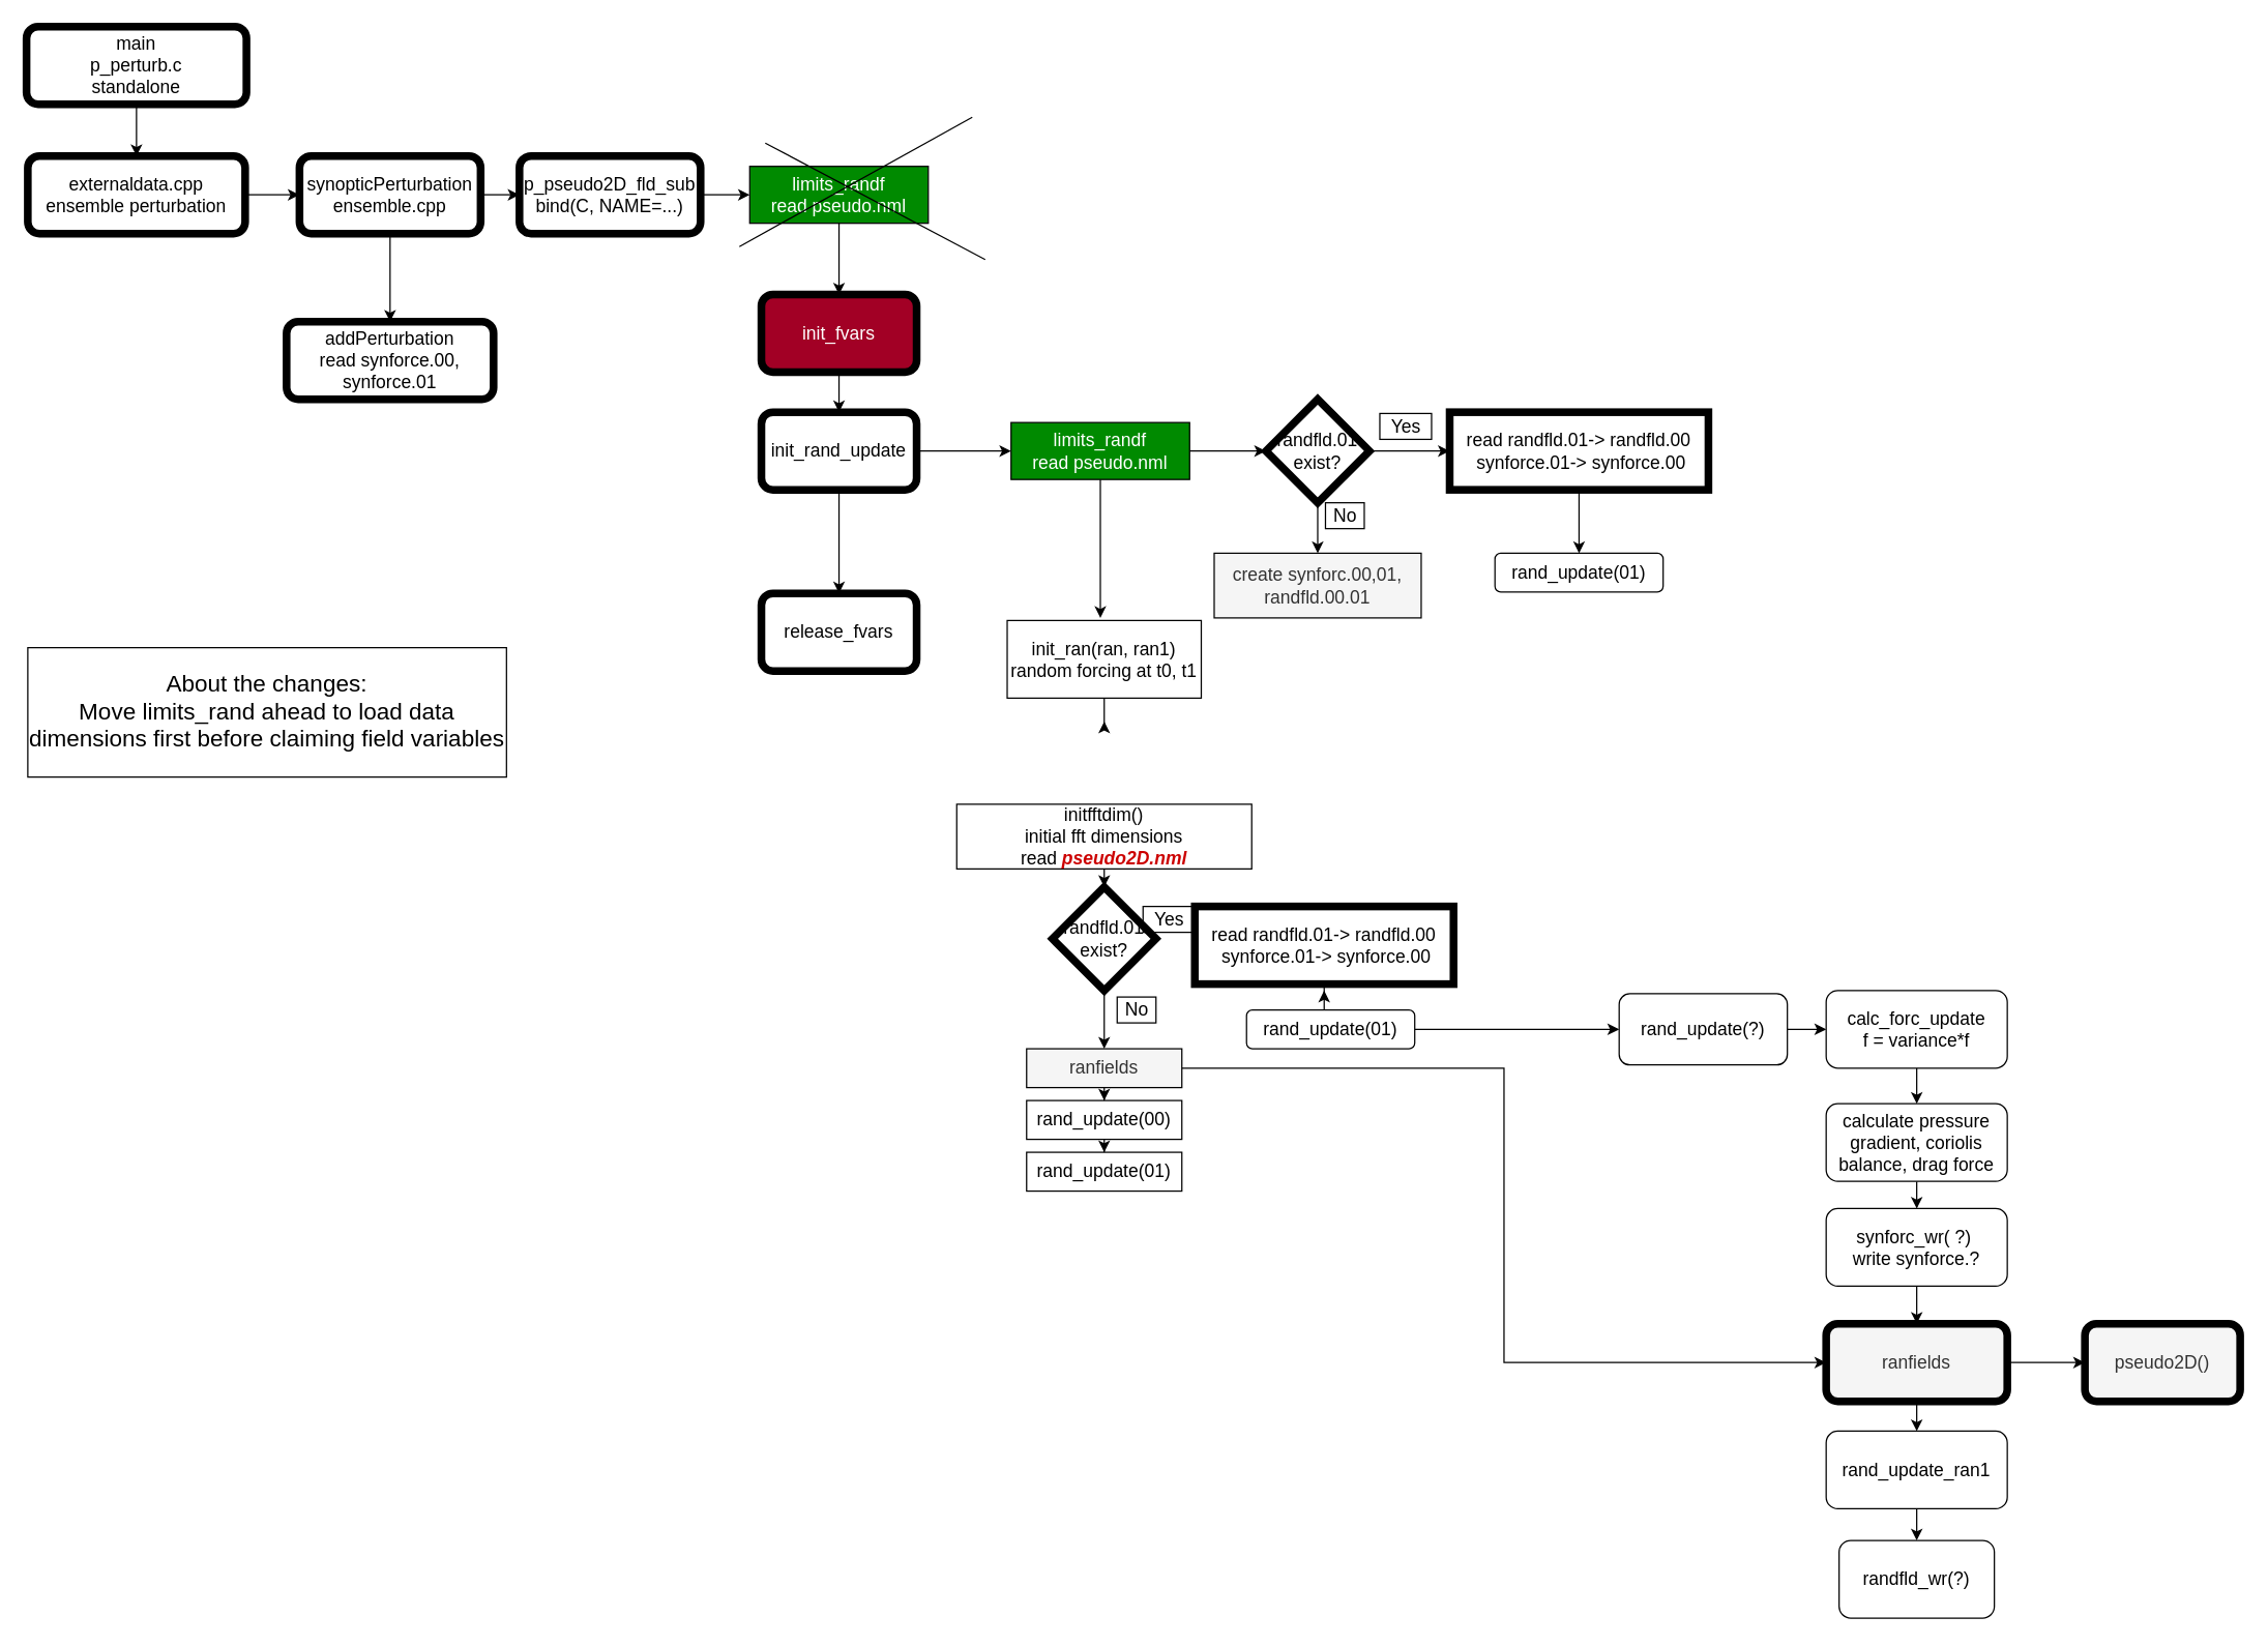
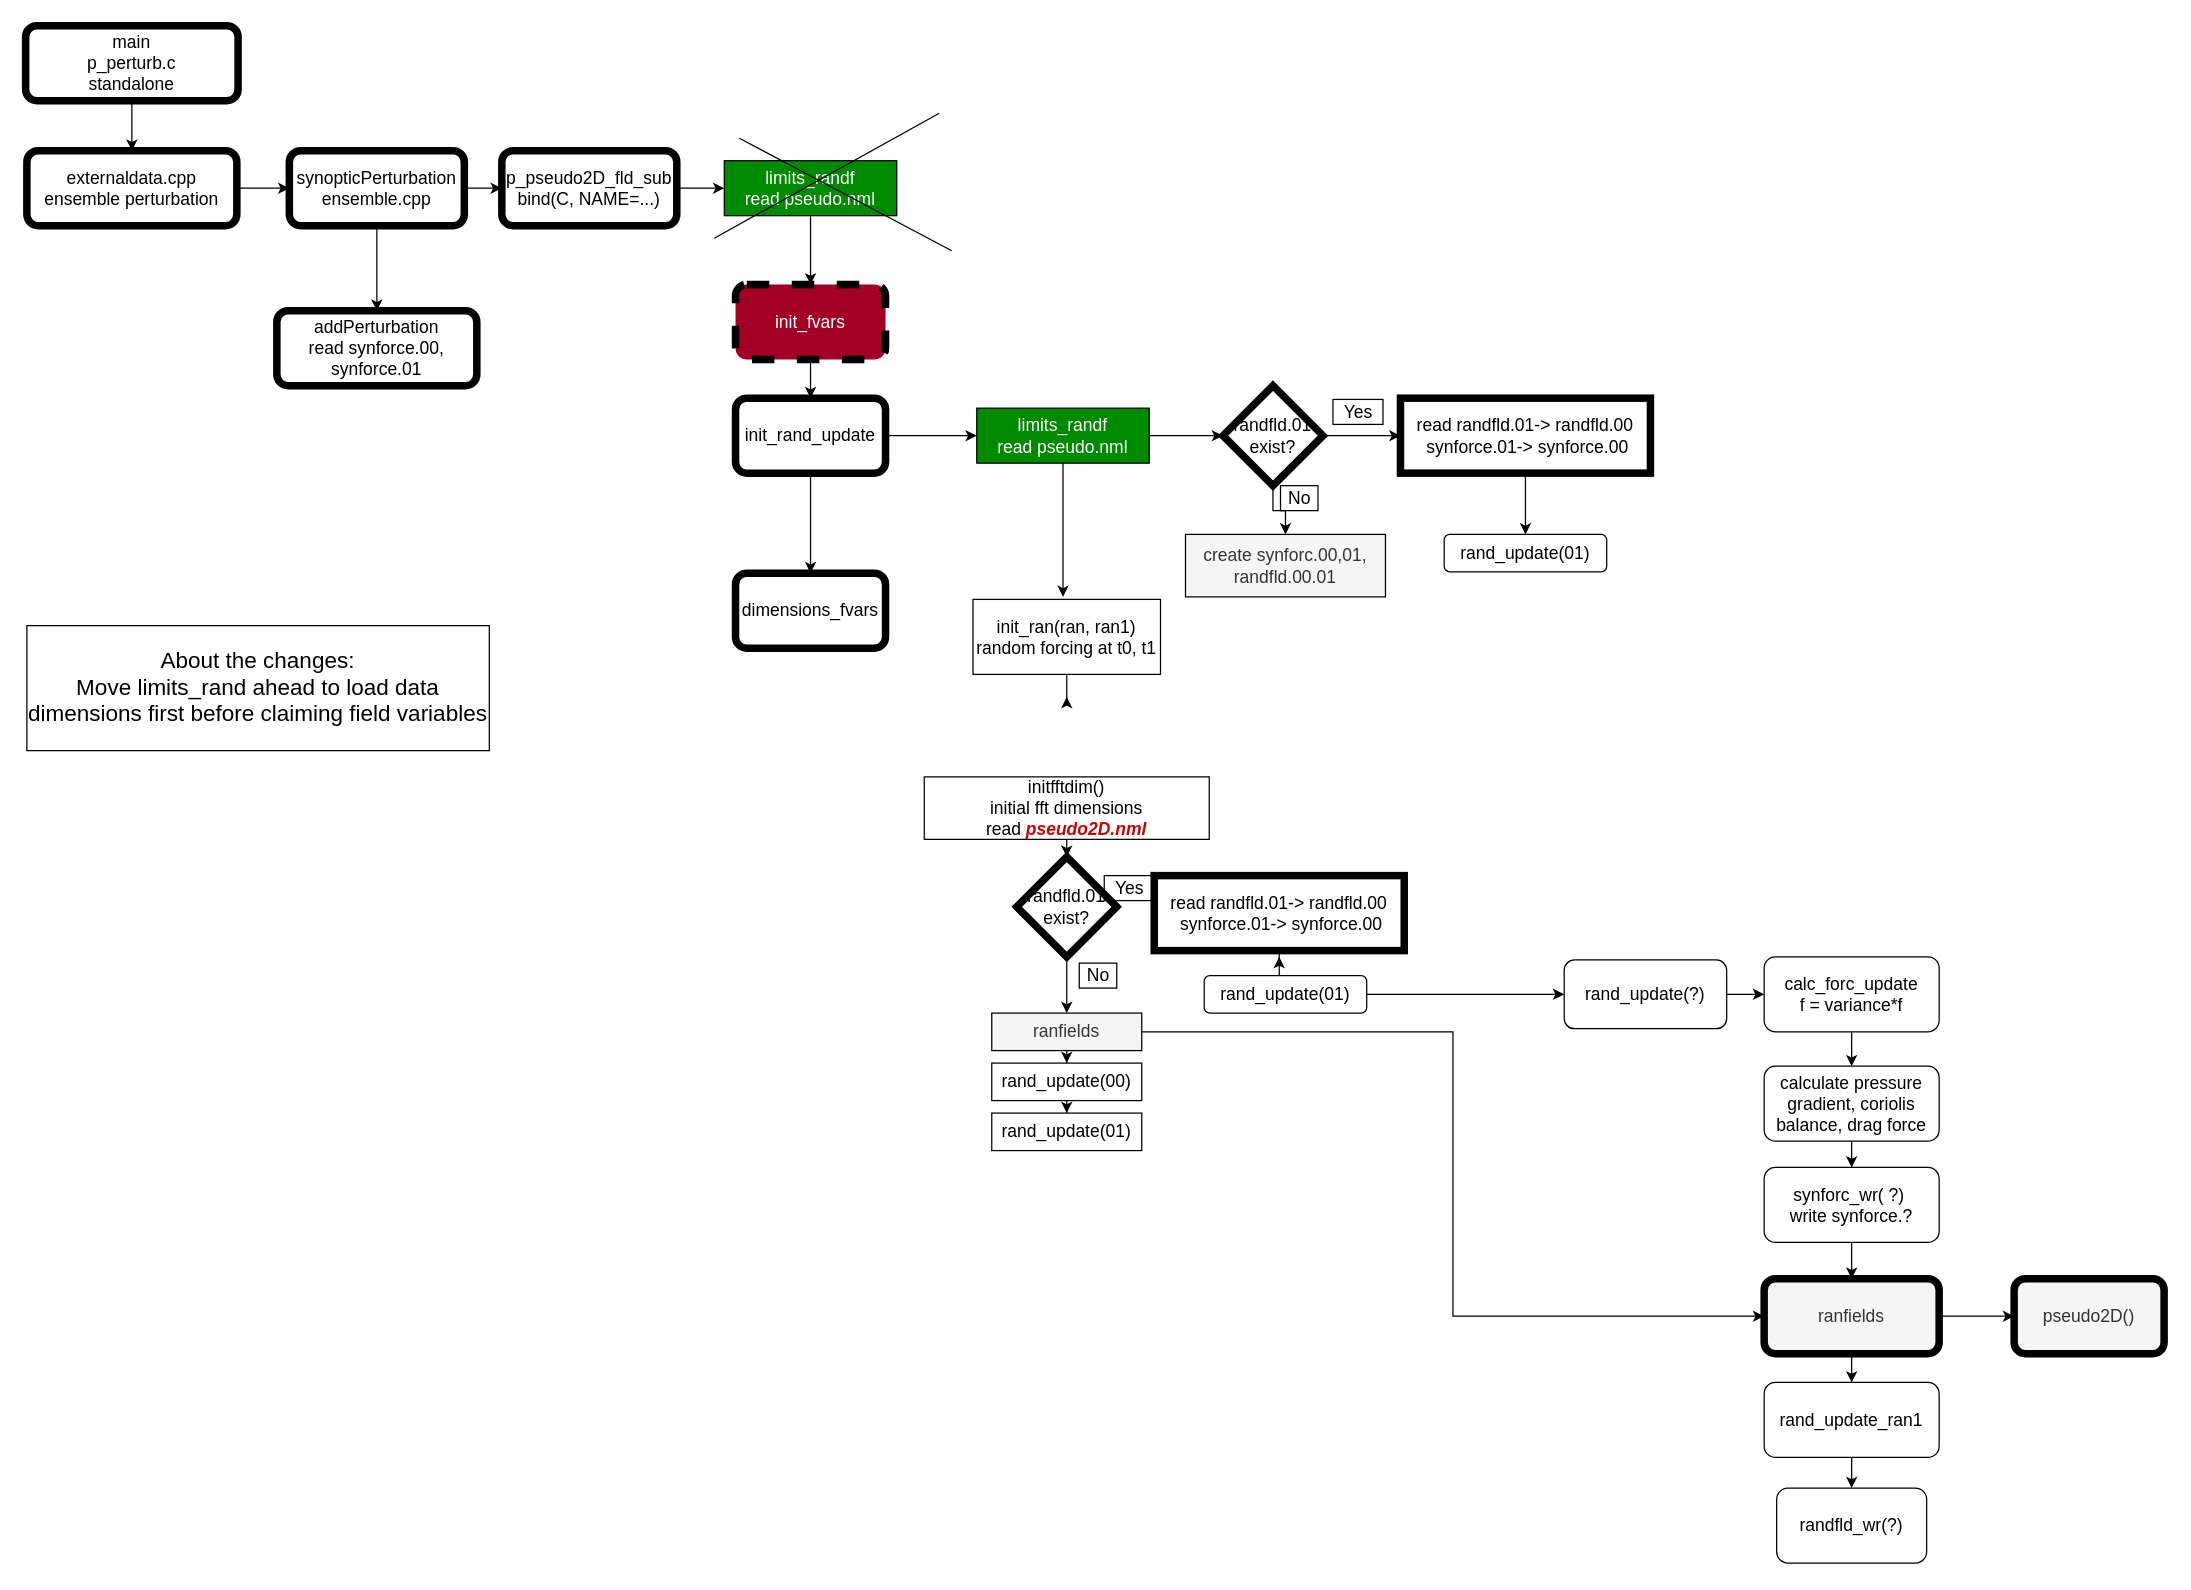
- <mxCell id="41" value="init_fvars" style="rounded=1;whiteSpace=wrap;html=1;strokeWidth=6;fillColor=#a20025;strokeColor=#000000;fontColor=#ffffff;fontSize=14;" parent="1" vertex="1"><mxGeometry x="588" y="227" width="120" height="60" as="geometry" /></mxCell>
+ <mxCell id="41" value="init_fvars" style="rounded=1;whiteSpace=wrap;html=1;strokeWidth=6;fillColor=#a20025;strokeColor=#000000;fontColor=#ffffff;fontSize=14;dashed=1;" parent="1" vertex="1"><mxGeometry x="588" y="227" width="120" height="60" as="geometry" /></mxCell>
- <mxCell id="55" value="create synforc.00,01, randfld.00.01" style="rounded=0;whiteSpace=wrap;html=1;fillColor=#f5f5f5;strokeColor=#000000;fontColor=#333333;fontSize=14;" parent="1" vertex="1"><mxGeometry x="938" y="427" width="160" height="50" as="geometry" /></mxCell>
+ <mxCell id="55" value="create synforc.00,01, randfld.00.01" style="rounded=0;whiteSpace=wrap;html=1;fillColor=#f5f5f5;strokeColor=#000000;fontColor=#333333;fontSize=14;" parent="1" vertex="1"><mxGeometry x="948" y="427" width="160" height="50" as="geometry" /></mxCell>
- <mxCell id="44" value="release_fvars" style="rounded=1;whiteSpace=wrap;html=1;strokeWidth=6;gradientColor=none;strokeColor=#000000;fontSize=14;" parent="1" vertex="1"><mxGeometry x="588" y="458" width="120" height="60" as="geometry" /></mxCell>
+ <mxCell id="44" value="dimensions_fvars" style="rounded=1;whiteSpace=wrap;html=1;strokeWidth=6;gradientColor=none;strokeColor=#000000;fontSize=14;" parent="1" vertex="1"><mxGeometry x="588" y="458" width="120" height="60" as="geometry" /></mxCell>
